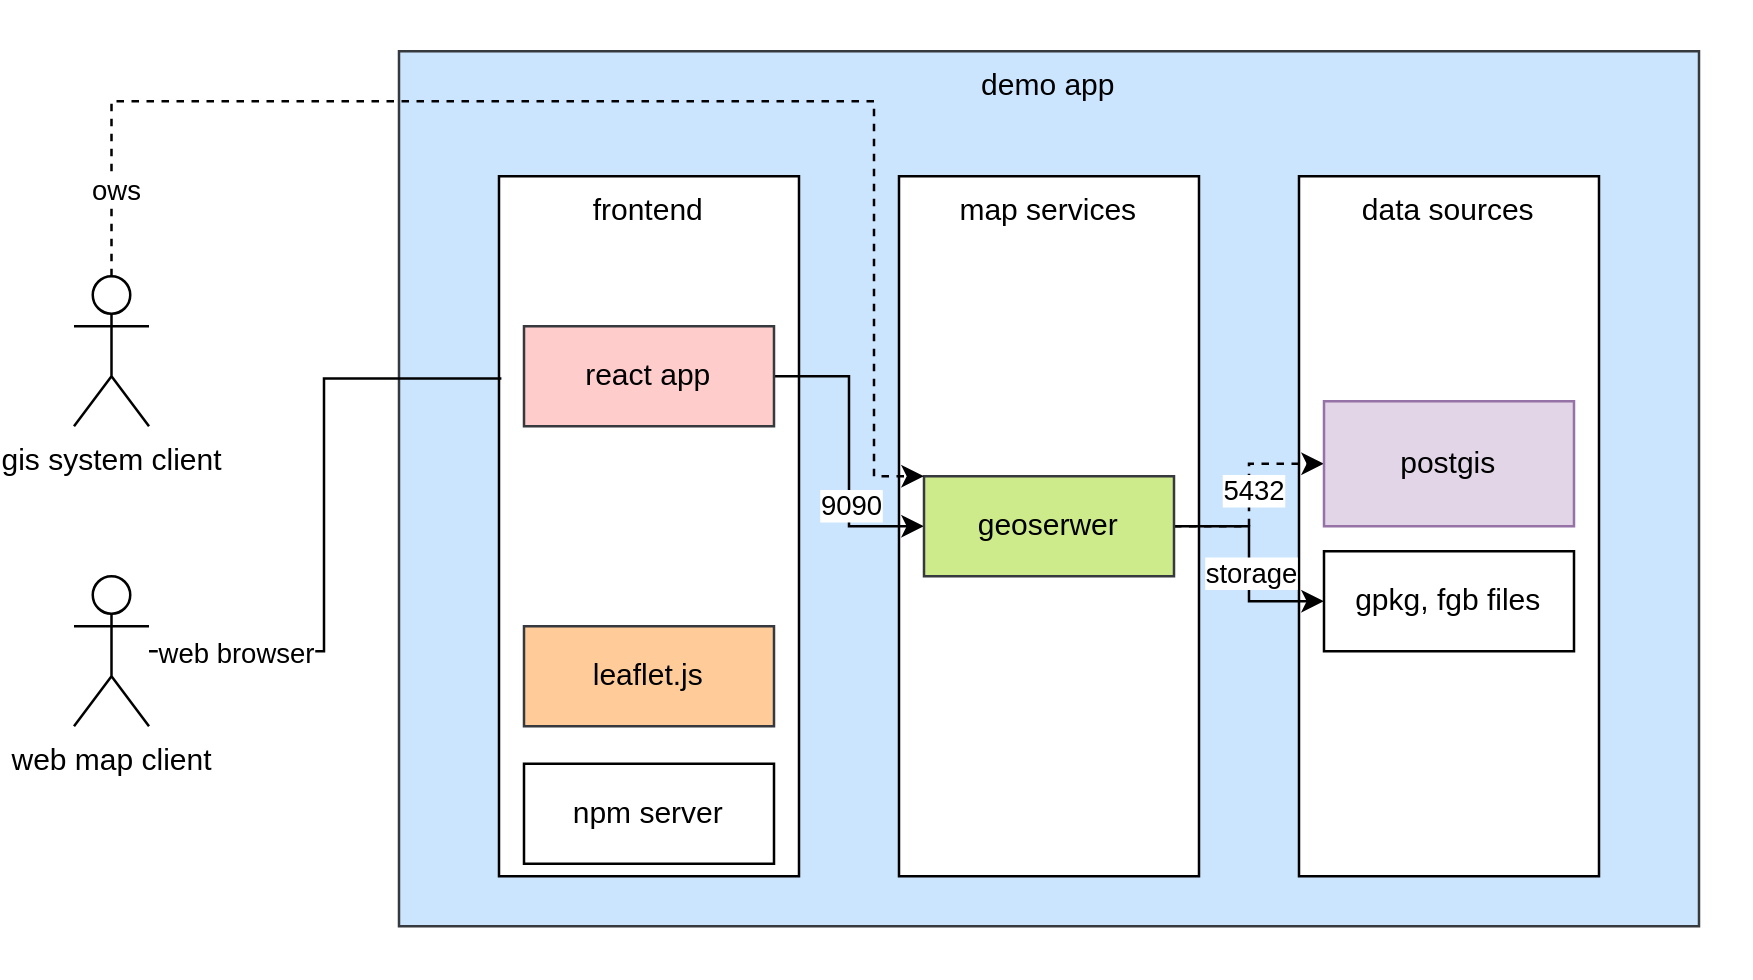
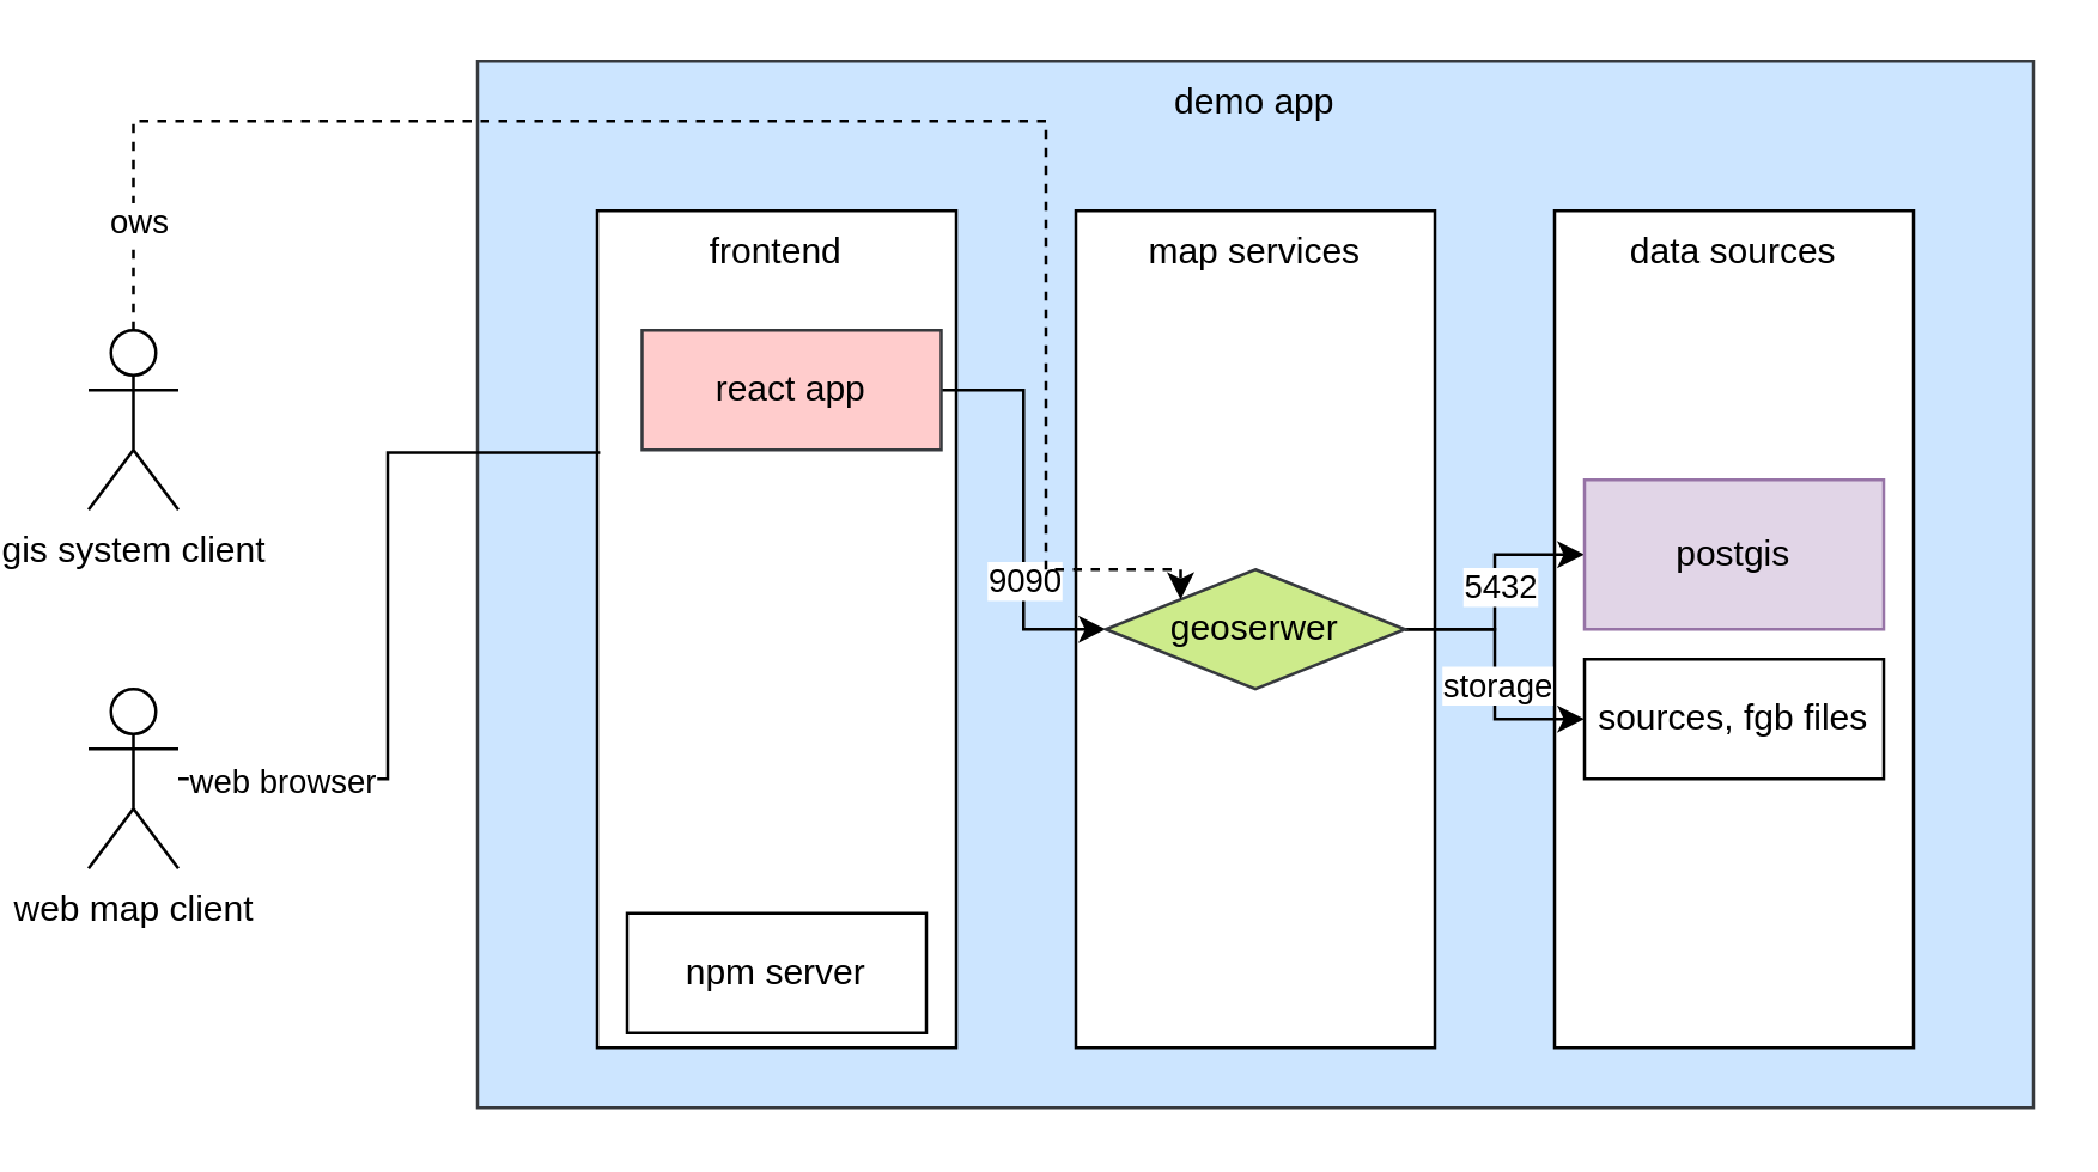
- <mxCell id="8" value="react app" style="rounded=0;whiteSpace=wrap;html=1;fillColor=#ffcccc;strokeColor=#36393d;" vertex="1" parent="1"><mxGeometry x="200" y="130" width="100" height="40" as="geometry" /></mxCell>
+ <mxCell id="8" value="react app" style="rounded=0;whiteSpace=wrap;html=1;fillColor=#ffcccc;strokeColor=#36393d;" vertex="1" parent="1"><mxGeometry x="205" y="110" width="100" height="40" as="geometry" /></mxCell>
- <mxCell id="13" style="edgeStyle=orthogonalEdgeStyle;rounded=0;orthogonalLoop=1;jettySize=auto;html=1;entryX=0;entryY=0.5;entryDx=0;entryDy=0;dashed=1;" edge="1" parent="1" source="15" target="16"><mxGeometry relative="1" as="geometry" /></mxCell>
+ <mxCell id="13" style="edgeStyle=orthogonalEdgeStyle;rounded=0;orthogonalLoop=1;jettySize=auto;html=1;entryX=0;entryY=0.5;entryDx=0;entryDy=0;" edge="1" parent="1" source="15" target="16"><mxGeometry relative="1" as="geometry" /></mxCell>
- <mxCell id="15" value="geoserwer" style="rounded=0;whiteSpace=wrap;html=1;fillColor=#cdeb8b;strokeColor=#36393d;" vertex="1" parent="1"><mxGeometry x="360" y="190" width="100" height="40" as="geometry" /></mxCell>
+ <mxCell id="15" value="geoserwer" style="rhombus;whiteSpace=wrap;html=1;fillColor=#cdeb8b;strokeColor=#36393d;" vertex="1" parent="1"><mxGeometry x="360" y="190" width="100" height="40" as="geometry" /></mxCell>
- <mxCell id="17" value="gpkg, fgb files" style="rounded=0;whiteSpace=wrap;html=1;" vertex="1" parent="1"><mxGeometry x="520" y="220" width="100" height="40" as="geometry" /></mxCell>
+ <mxCell id="17" value="sources, fgb files" style="rounded=0;whiteSpace=wrap;html=1;" vertex="1" parent="1"><mxGeometry x="520" y="220" width="100" height="40" as="geometry" /></mxCell>
- <mxCell id="9" value="leaflet.js" style="rounded=0;whiteSpace=wrap;html=1;fillColor=#ffcc99;strokeColor=#36393d;" vertex="1" parent="1"><mxGeometry x="200" y="250" width="100" height="40" as="geometry" /></mxCell>
